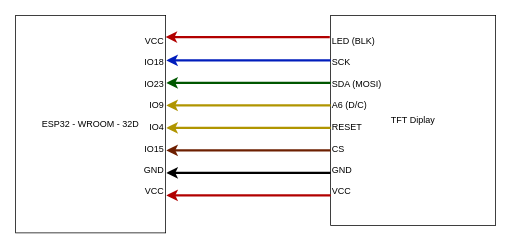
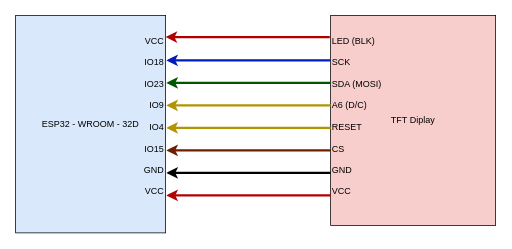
- <mxCell id="2" value="TFT Diplay" style="rounded=0;whiteSpace=wrap;html=1;" parent="1" vertex="1"><mxGeometry x="440" y="20" width="220" height="280" as="geometry" /></mxCell>
+ <mxCell id="2" value="TFT Diplay" style="rounded=0;whiteSpace=wrap;html=1;fillColor=#f8cecc;" parent="1" vertex="1"><mxGeometry x="440" y="20" width="220" height="280" as="geometry" /></mxCell>
- <mxCell id="12" value="ESP32 - WROOM - 32D" style="rounded=0;whiteSpace=wrap;html=1;" parent="1" vertex="1"><mxGeometry x="20" y="20" width="200" height="290" as="geometry" /></mxCell>
+ <mxCell id="12" value="ESP32 - WROOM - 32D" style="rounded=0;whiteSpace=wrap;html=1;fillColor=#dae8fc;" parent="1" vertex="1"><mxGeometry x="20" y="20" width="200" height="290" as="geometry" /></mxCell>
